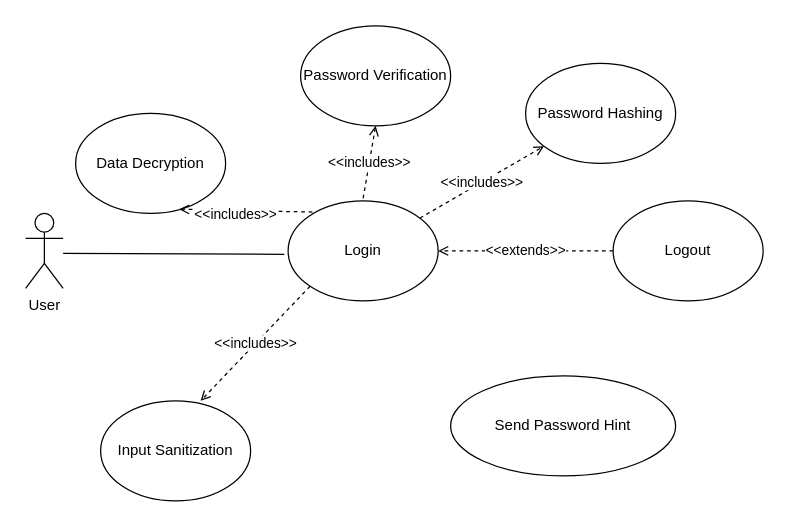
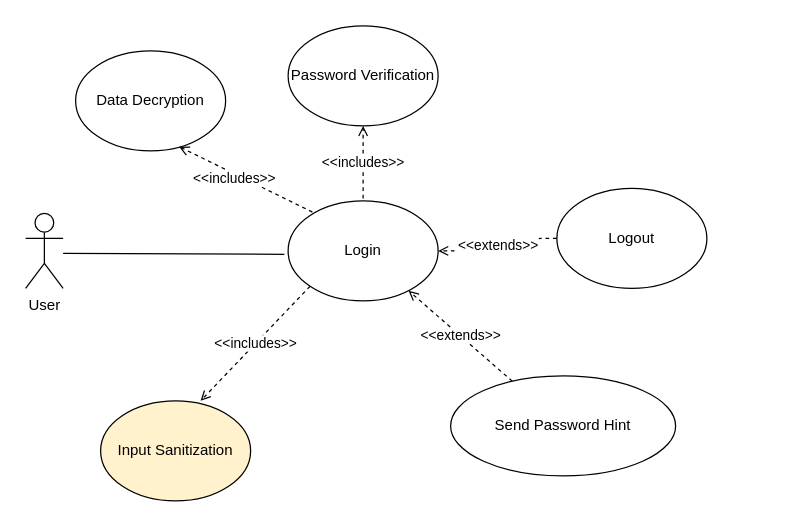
- <mxCell id="15" value="Password Verification" style="ellipse;whiteSpace=wrap;html=1;" vertex="1" parent="1"><mxGeometry x="240" y="20" width="120" height="80" as="geometry" /></mxCell>
+ <mxCell id="15" value="Password Verification" style="ellipse;whiteSpace=wrap;html=1;" vertex="1" parent="1"><mxGeometry x="230" y="20" width="120" height="80" as="geometry" /></mxCell>
- <mxCell id="8" value="Password Hashing" style="ellipse;whiteSpace=wrap;html=1;" parent="1" vertex="1"><mxGeometry x="420" y="50" width="120" height="80" as="geometry" /></mxCell>
- <mxCell id="11" value="Data Decryption" style="ellipse;whiteSpace=wrap;html=1;" vertex="1" parent="1"><mxGeometry x="60" y="90" width="120" height="80" as="geometry" /></mxCell>
+ <mxCell id="11" value="Data Decryption" style="ellipse;whiteSpace=wrap;html=1;" vertex="1" parent="1"><mxGeometry x="60" y="40" width="120" height="80" as="geometry" /></mxCell>
- <mxCell id="4" value="&amp;lt;&amp;lt;includes&amp;gt;&amp;gt;" style="rounded=1;orthogonalLoop=1;jettySize=auto;html=1;dashed=1;strokeWidth=1;endFill=0;endArrow=open;" parent="1" source="5" target="8" edge="1"><mxGeometry relative="1" as="geometry" /></mxCell>
- <mxCell id="10" value="Logout" style="ellipse;whiteSpace=wrap;html=1;" vertex="1" parent="1"><mxGeometry x="490" y="160" width="120" height="80" as="geometry" /></mxCell>
+ <mxCell id="10" value="Logout" style="ellipse;whiteSpace=wrap;html=1;" vertex="1" parent="1"><mxGeometry x="445" y="150" width="120" height="80" as="geometry" /></mxCell>
+ <mxCell id="14" value="&amp;lt;&amp;lt;extends&amp;gt;&amp;gt;" style="rounded=1;orthogonalLoop=1;jettySize=auto;html=1;dashed=1;strokeWidth=1;endFill=0;endArrow=open;" edge="1" parent="1" source="13" target="5"><mxGeometry relative="1" as="geometry"><mxPoint x="360" y="210" as="sourcePoint" /><mxPoint x="450" y="260" as="targetPoint" /></mxGeometry></mxCell>
- <mxCell id="6" value="Input Sanitization" style="ellipse;whiteSpace=wrap;html=1;fillColor=#FFFFFF;" parent="1" vertex="1"><mxGeometry x="80" y="320" width="120" height="80" as="geometry" /></mxCell>
+ <mxCell id="6" value="Input Sanitization" style="ellipse;whiteSpace=wrap;html=1;fillColor=#fff2cc;" parent="1" vertex="1"><mxGeometry x="80" y="320" width="120" height="80" as="geometry" /></mxCell>
